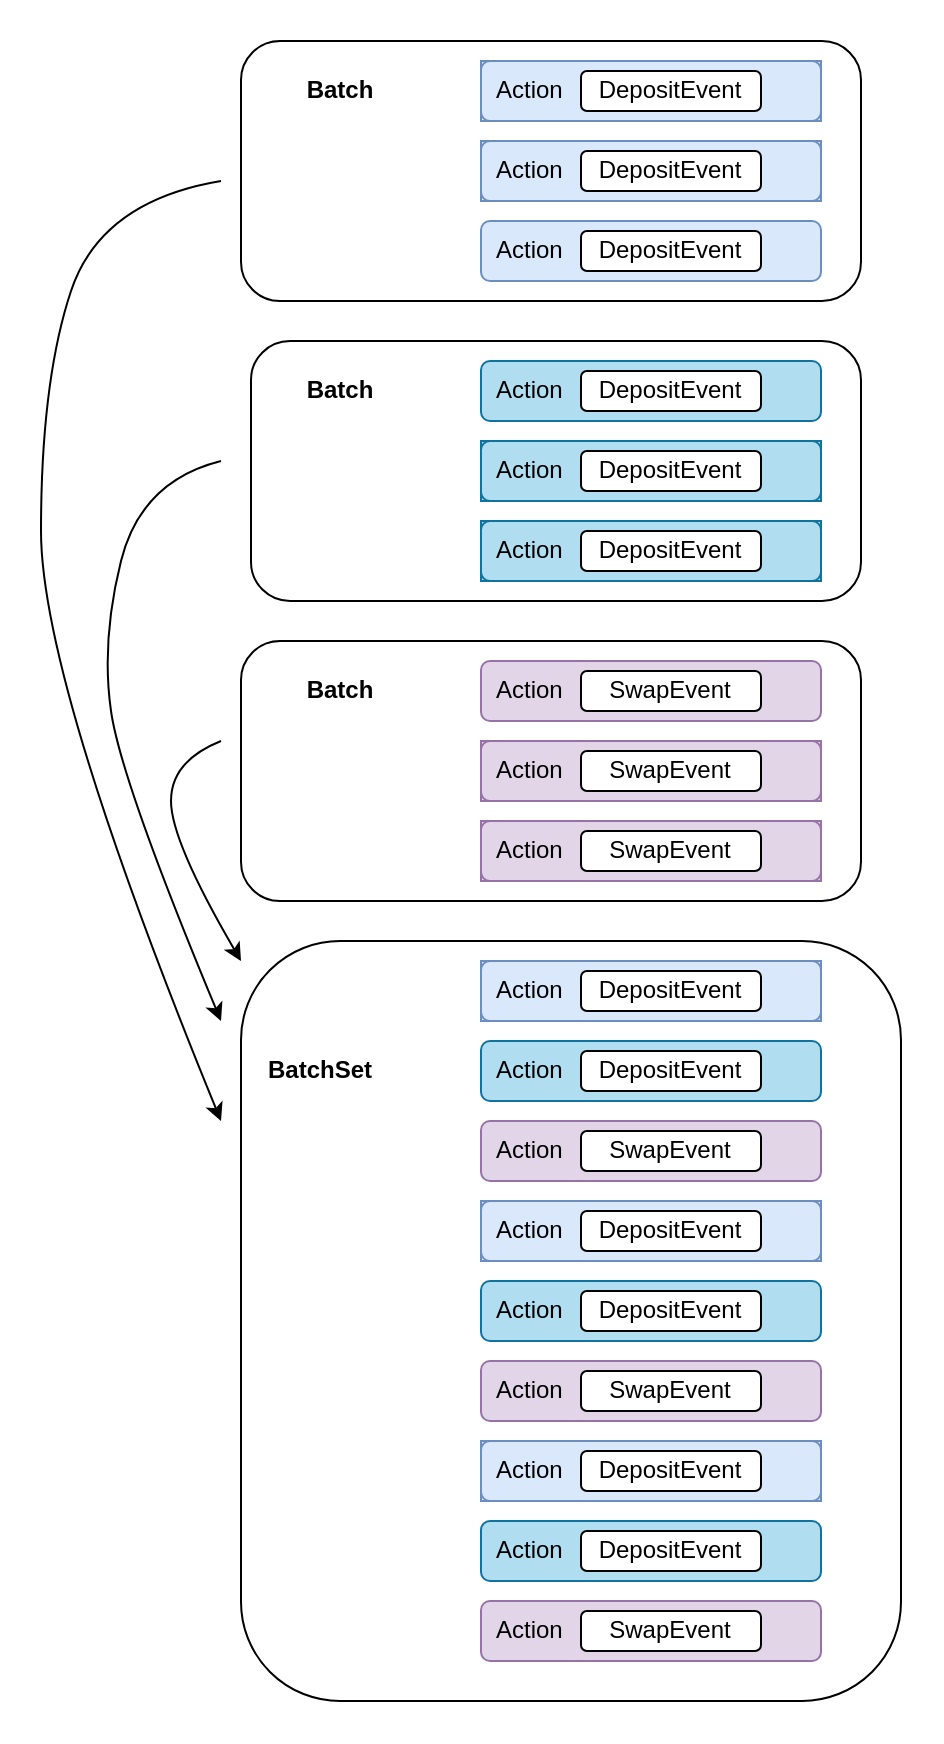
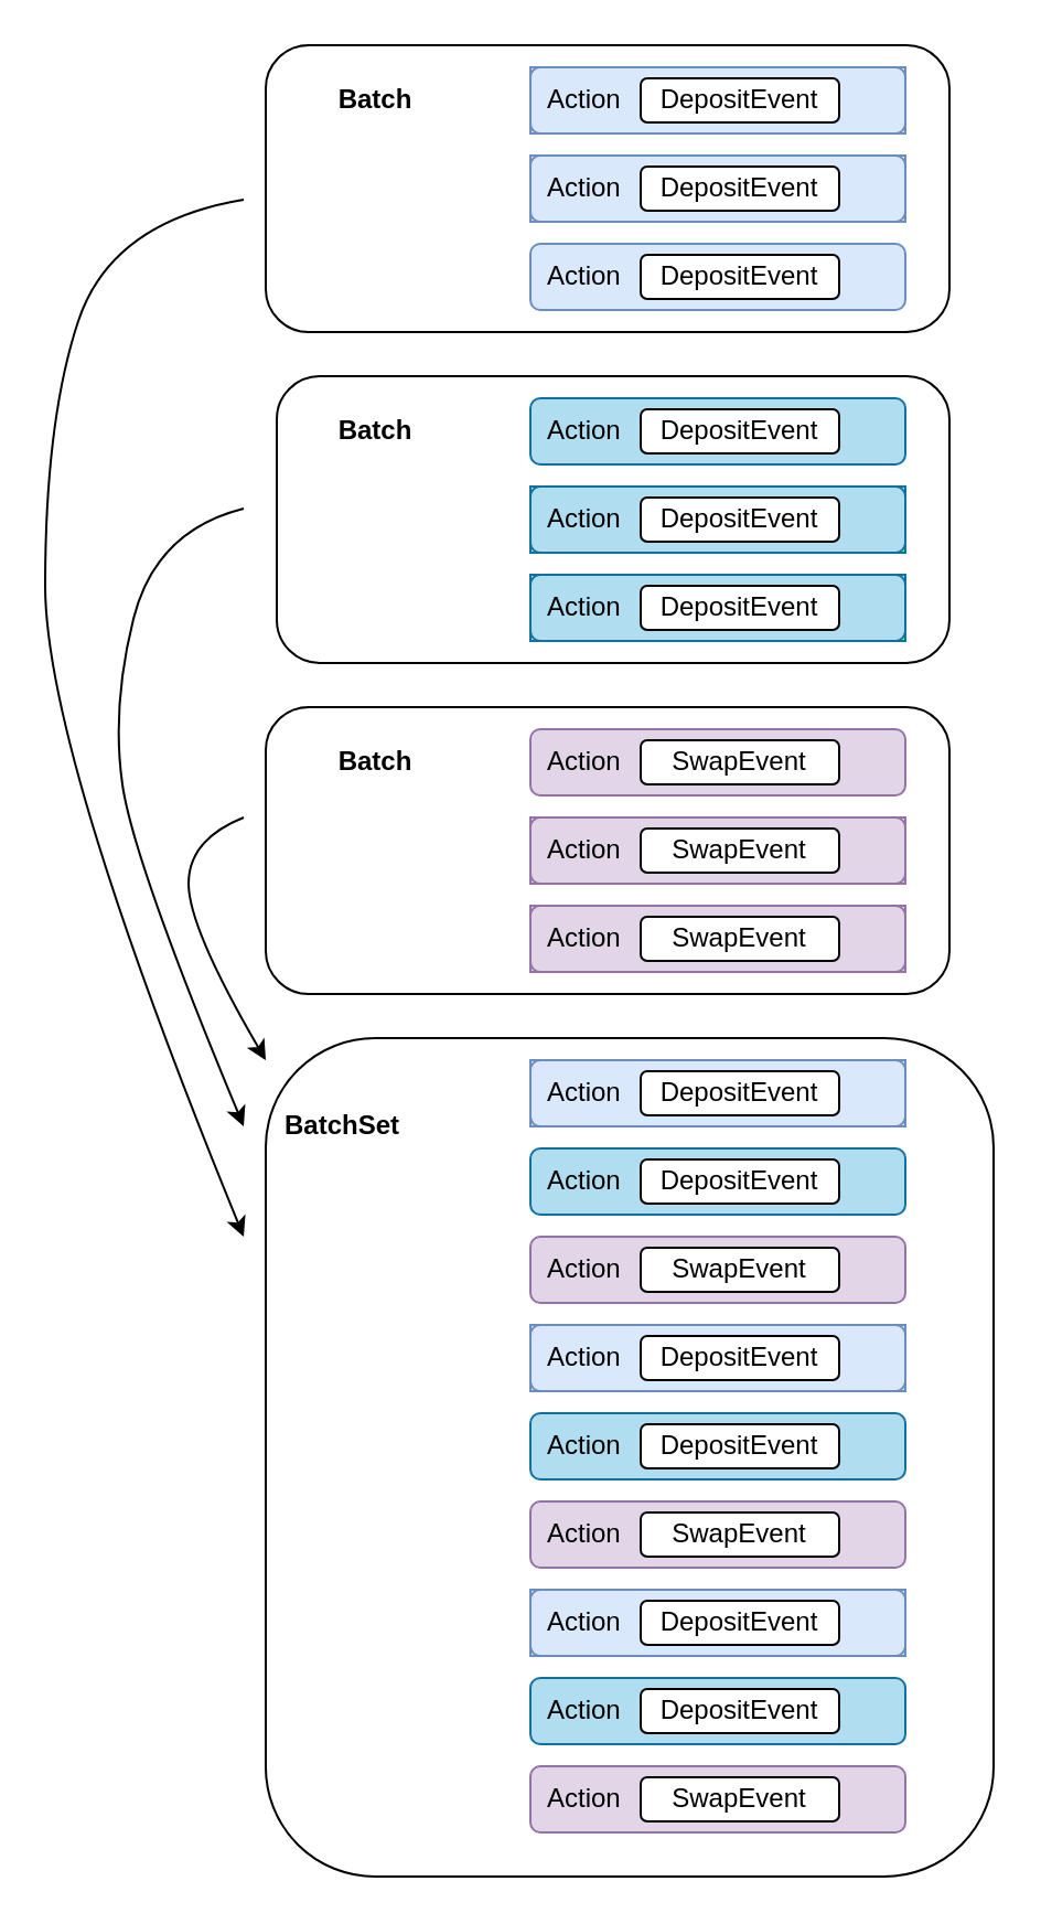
- <mxCell id="36" value="&lt;b&gt;BatchSet&lt;/b&gt;" style="text;html=1;strokeColor=none;fillColor=none;align=center;verticalAlign=middle;whiteSpace=wrap;rounded=0;" vertex="1" parent="1"><mxGeometry x="130" y="520" width="60" height="30" as="geometry" /></mxCell>
+ <mxCell id="36" value="&lt;b&gt;BatchSet&lt;/b&gt;" style="text;html=1;strokeColor=none;fillColor=none;align=center;verticalAlign=middle;whiteSpace=wrap;rounded=0;" vertex="1" parent="1"><mxGeometry x="125" y="495" width="60" height="30" as="geometry" /></mxCell>
